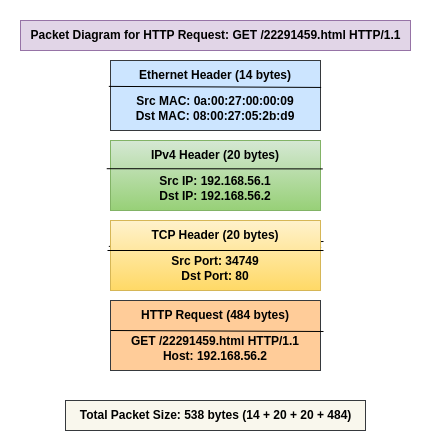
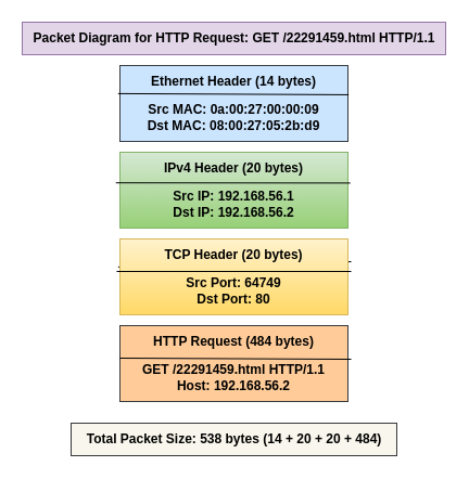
- <mxCell id="11" value="&lt;p style=&quot;&quot; dir=&quot;auto&quot;&gt;&lt;span style=&quot;white-space-collapse: preserve;&quot;&gt;TCP Header (20 bytes)&lt;/span&gt;&lt;/p&gt;&lt;p style=&quot;&quot; dir=&quot;auto&quot;&gt;&lt;span style=&quot;white-space-collapse: preserve;&quot;&gt;Src Port: 34749&lt;br/&gt;Dst Port: 80&lt;/span&gt;&lt;/p&gt;" style="rounded=0;whiteSpace=wrap;html=1;imageWidth=70;imageHeight=50;align=center;fontStyle=1;fillColor=#fff2cc;strokeColor=#d6b656;noLabel=0;gradientColor=#ffd966;" vertex="1" parent="1"><mxGeometry x="110" y="220" width="210" height="70" as="geometry" /></mxCell>
+ <mxCell id="11" value="&lt;p style=&quot;&quot; dir=&quot;auto&quot;&gt;&lt;span style=&quot;white-space-collapse: preserve;&quot;&gt;TCP Header (20 bytes)&lt;/span&gt;&lt;/p&gt;&lt;p style=&quot;&quot; dir=&quot;auto&quot;&gt;&lt;span style=&quot;white-space-collapse: preserve;&quot;&gt;Src Port: 64749&lt;br/&gt;Dst Port: 80&lt;/span&gt;&lt;/p&gt;" style="rounded=0;whiteSpace=wrap;html=1;imageWidth=70;imageHeight=50;align=center;fontStyle=1;fillColor=#fff2cc;strokeColor=#d6b656;noLabel=0;gradientColor=#ffd966;" vertex="1" parent="1"><mxGeometry x="110" y="220" width="210" height="70" as="geometry" /></mxCell>
- <mxCell id="9" value="&lt;b&gt;Total Packet Size: 538 bytes (14 + 20 + 20 + 484)&lt;/b&gt;" style="text;html=1;align=center;verticalAlign=middle;resizable=0;points=[];autosize=1;strokeColor=#36393d;fillColor=#f9f7ed;" vertex="1" parent="1"><mxGeometry x="65" y="400" width="300" height="30" as="geometry" /></mxCell>
+ <mxCell id="9" value="&lt;b&gt;Total Packet Size: 538 bytes (14 + 20 + 20 + 484)&lt;/b&gt;" style="text;html=1;align=center;verticalAlign=middle;resizable=0;points=[];autosize=1;strokeColor=#36393d;fillColor=#f9f7ed;" vertex="1" parent="1"><mxGeometry x="65" y="390" width="300" height="30" as="geometry" /></mxCell>
